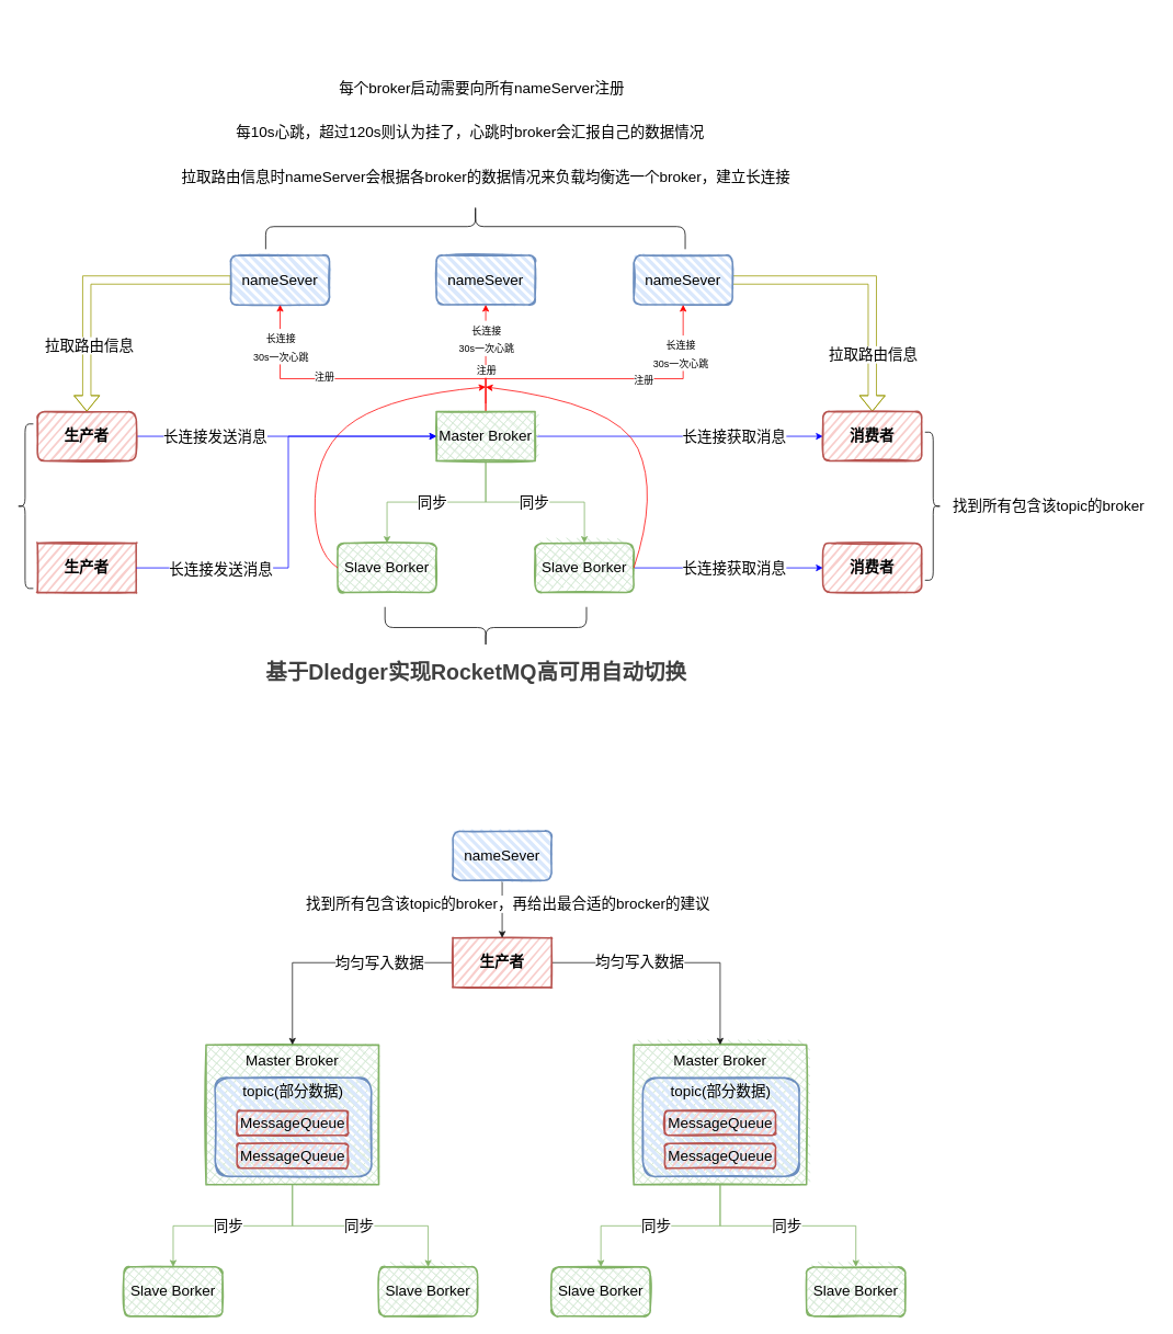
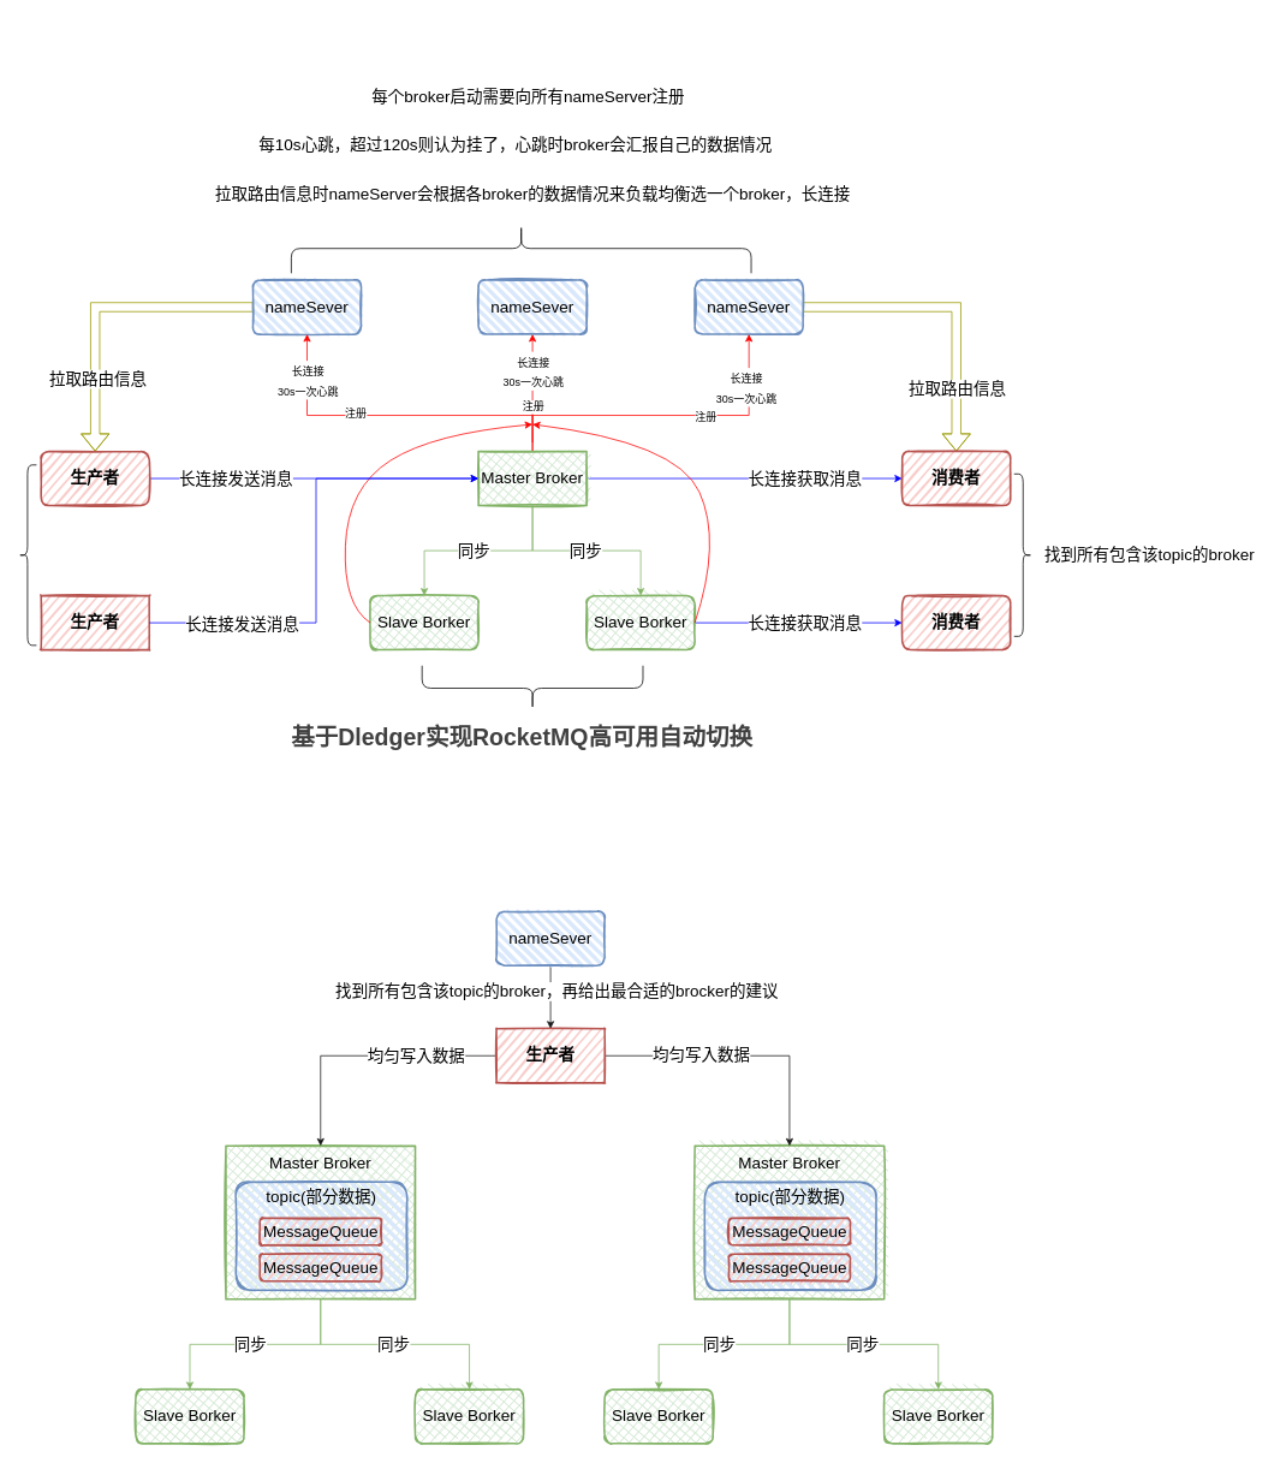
- <mxCell id="45" value="拉取路由信息时nameServer会根据各broker的数据情况来负载均衡选一个broker，建立长连接" style="text;html=1;align=center;verticalAlign=middle;resizable=0;points=[];autosize=1;strokeColor=none;fillColor=none;fontSize=18;" parent="1" vertex="1"><mxGeometry x="210" y="200" width="760" height="30" as="geometry" /></mxCell>
+ <mxCell id="45" value="拉取路由信息时nameServer会根据各broker的数据情况来负载均衡选一个broker，长连接" style="text;html=1;align=center;verticalAlign=middle;resizable=0;points=[];autosize=1;strokeColor=none;fillColor=none;fontSize=18;" parent="1" vertex="1"><mxGeometry x="210" y="200" width="760" height="30" as="geometry" /></mxCell>
